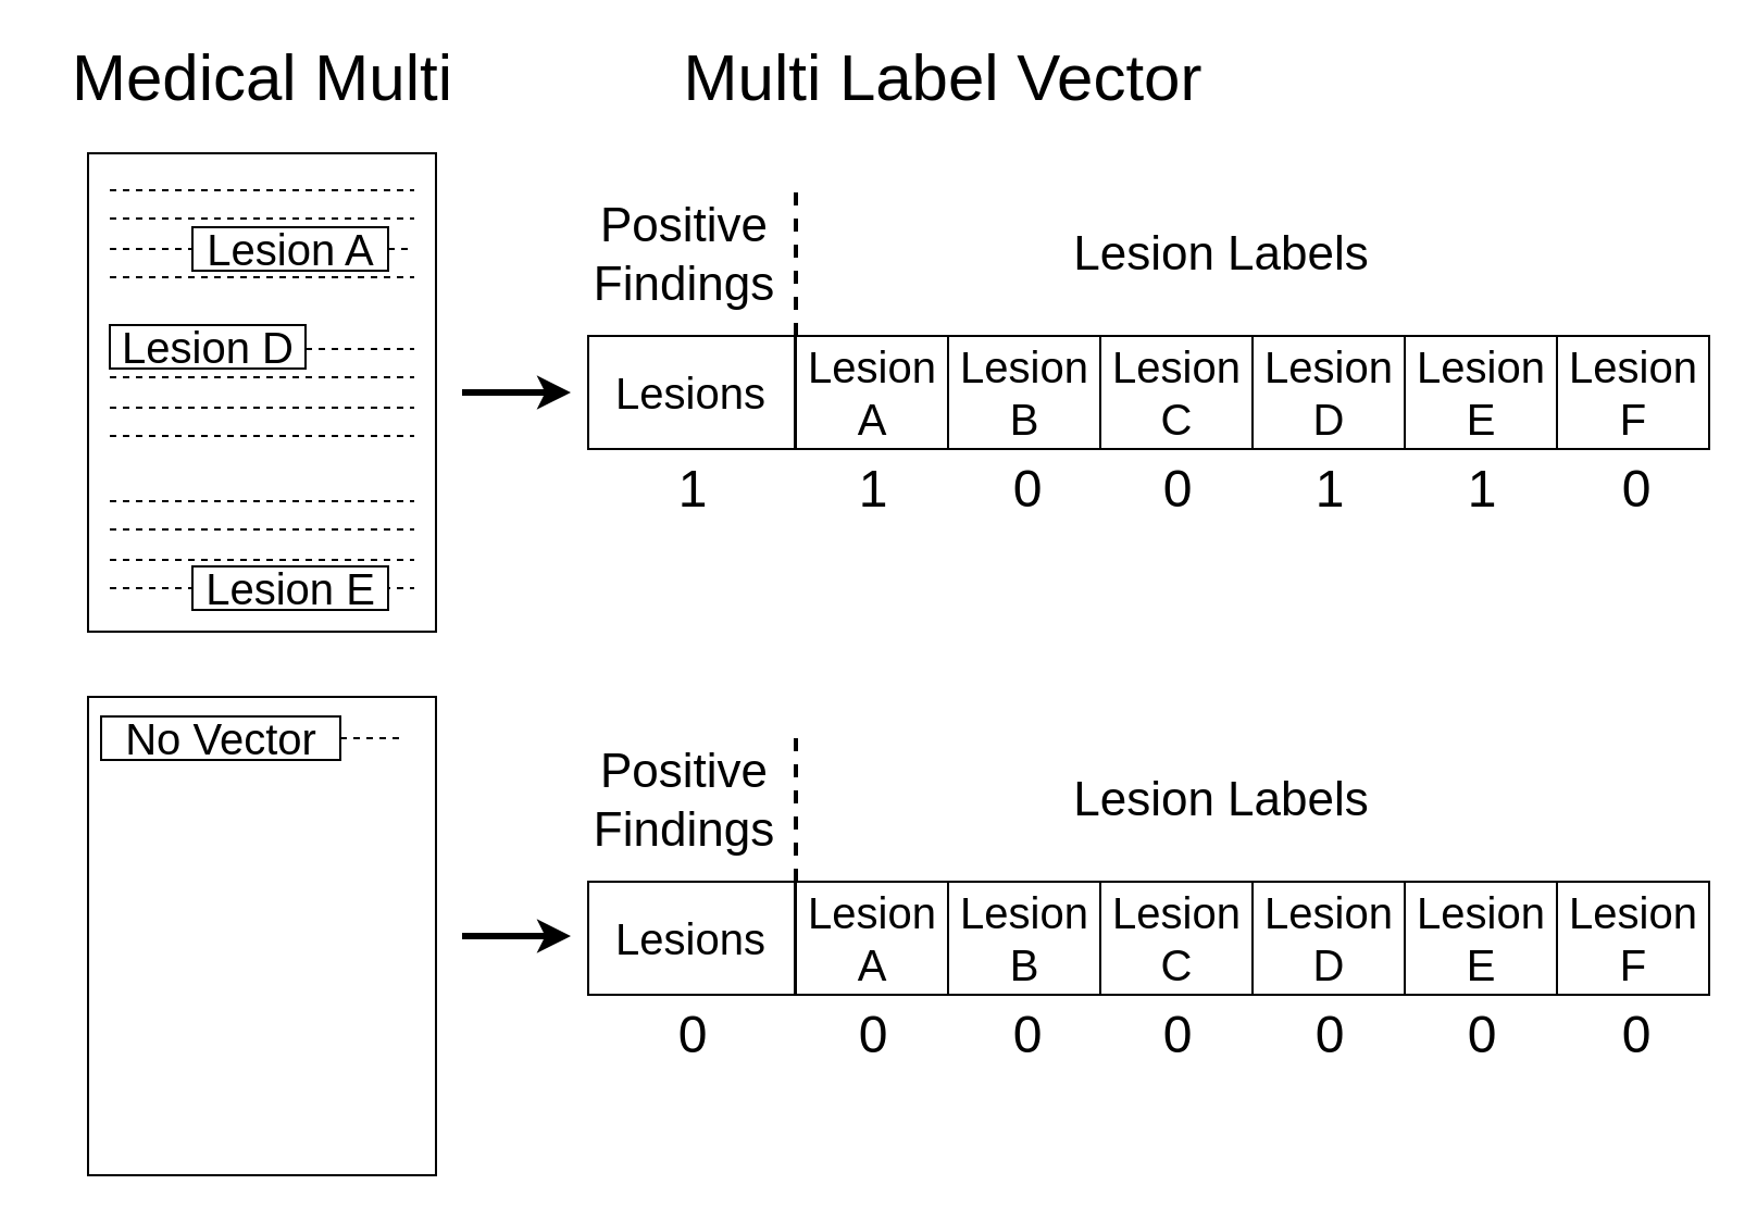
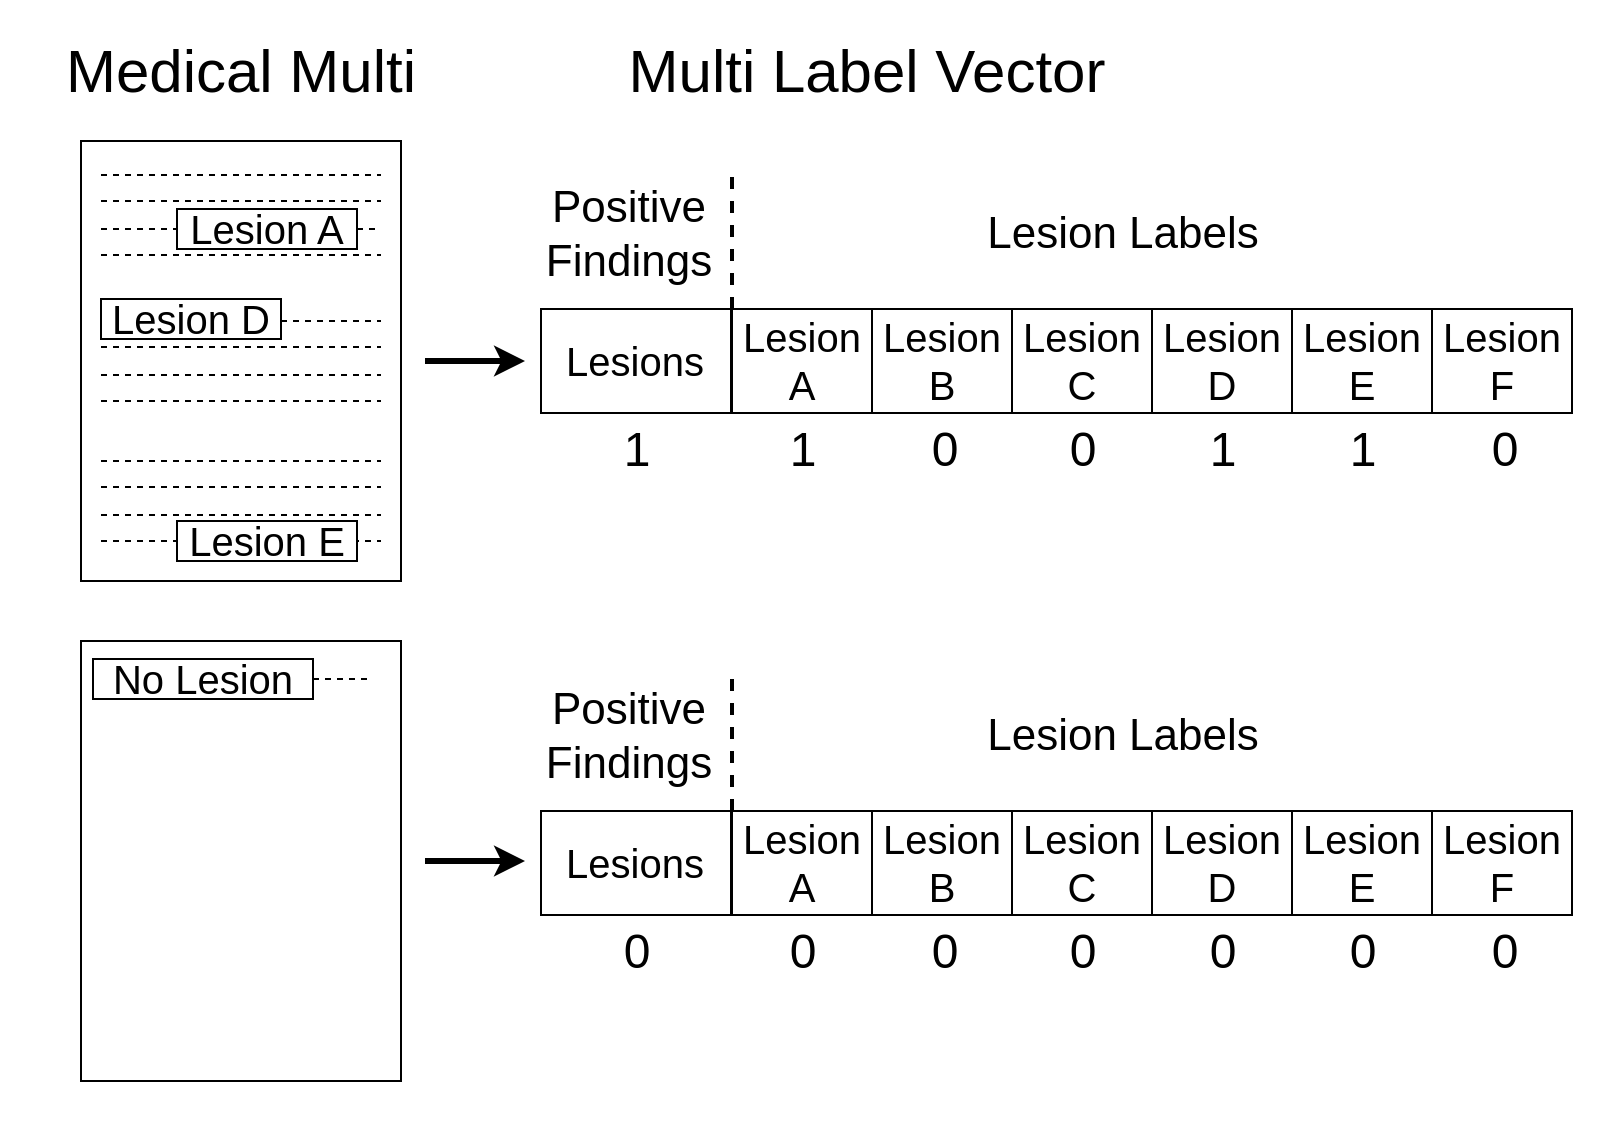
- <mxCell id="60" value="&lt;font style=&quot;font-size: 20px&quot;&gt;No Vector&lt;/font&gt;" style="text;html=1;align=center;verticalAlign=middle;resizable=0;points=[];;autosize=1;strokeColor=#000000;fillColor=#ffffff;" parent="1" vertex="1"><mxGeometry x="46" y="329" width="110" height="20" as="geometry" /></mxCell>
+ <mxCell id="60" value="&lt;font style=&quot;font-size: 20px&quot;&gt;No Lesion&lt;/font&gt;" style="text;html=1;align=center;verticalAlign=middle;resizable=0;points=[];;autosize=1;strokeColor=#000000;fillColor=#ffffff;" parent="1" vertex="1"><mxGeometry x="46" y="329" width="110" height="20" as="geometry" /></mxCell>
